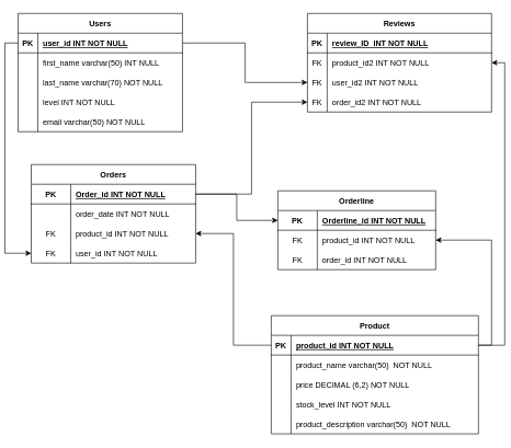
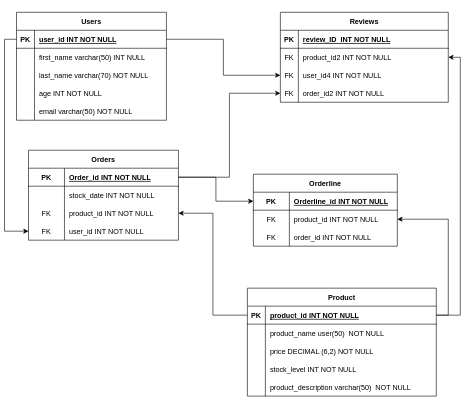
- <mxCell id="70" value="user_id2 INT NOT NULL" style="shape=partialRectangle;connectable=0;fillColor=none;top=0;left=0;bottom=0;right=0;align=left;spacingLeft=6;overflow=hidden;strokeColor=default;" vertex="1" parent="68"><mxGeometry x="30" width="250" height="30" as="geometry"><mxRectangle width="250" height="30" as="alternateBounds" /></mxGeometry></mxCell>
+ <mxCell id="70" value="user_id4 INT NOT NULL" style="shape=partialRectangle;connectable=0;fillColor=none;top=0;left=0;bottom=0;right=0;align=left;spacingLeft=6;overflow=hidden;strokeColor=default;" vertex="1" parent="68"><mxGeometry x="30" width="250" height="30" as="geometry"><mxRectangle width="250" height="30" as="alternateBounds" /></mxGeometry></mxCell>
- <mxCell id="14" value="level INT NOT NULL" style="shape=partialRectangle;connectable=0;fillColor=none;top=0;left=0;bottom=0;right=0;align=left;spacingLeft=6;overflow=hidden;strokeColor=default;" vertex="1" parent="12"><mxGeometry x="30" width="220" height="30" as="geometry"><mxRectangle width="220" height="30" as="alternateBounds" /></mxGeometry></mxCell>
+ <mxCell id="14" value="age INT NOT NULL" style="shape=partialRectangle;connectable=0;fillColor=none;top=0;left=0;bottom=0;right=0;align=left;spacingLeft=6;overflow=hidden;strokeColor=default;" vertex="1" parent="12"><mxGeometry x="30" width="220" height="30" as="geometry"><mxRectangle width="220" height="30" as="alternateBounds" /></mxGeometry></mxCell>
- <mxCell id="40" value="order_date INT NOT NULL" style="shape=partialRectangle;connectable=0;fillColor=none;top=0;left=0;bottom=0;right=0;align=left;spacingLeft=6;overflow=hidden;strokeColor=default;" vertex="1" parent="38"><mxGeometry x="60" width="190" height="30" as="geometry"><mxRectangle width="190" height="30" as="alternateBounds" /></mxGeometry></mxCell>
+ <mxCell id="40" value="stock_date INT NOT NULL" style="shape=partialRectangle;connectable=0;fillColor=none;top=0;left=0;bottom=0;right=0;align=left;spacingLeft=6;overflow=hidden;strokeColor=default;" vertex="1" parent="38"><mxGeometry x="60" width="190" height="30" as="geometry"><mxRectangle width="190" height="30" as="alternateBounds" /></mxGeometry></mxCell>
- <mxCell id="24" value="product_name varchar(50)  NOT NULL" style="shape=partialRectangle;connectable=0;fillColor=none;top=0;left=0;bottom=0;right=0;align=left;spacingLeft=6;overflow=hidden;strokeColor=default;" vertex="1" parent="22"><mxGeometry x="30" width="285" height="30" as="geometry"><mxRectangle width="285" height="30" as="alternateBounds" /></mxGeometry></mxCell>
+ <mxCell id="24" value="product_name user(50)  NOT NULL" style="shape=partialRectangle;connectable=0;fillColor=none;top=0;left=0;bottom=0;right=0;align=left;spacingLeft=6;overflow=hidden;strokeColor=default;" vertex="1" parent="22"><mxGeometry x="30" width="285" height="30" as="geometry"><mxRectangle width="285" height="30" as="alternateBounds" /></mxGeometry></mxCell>
